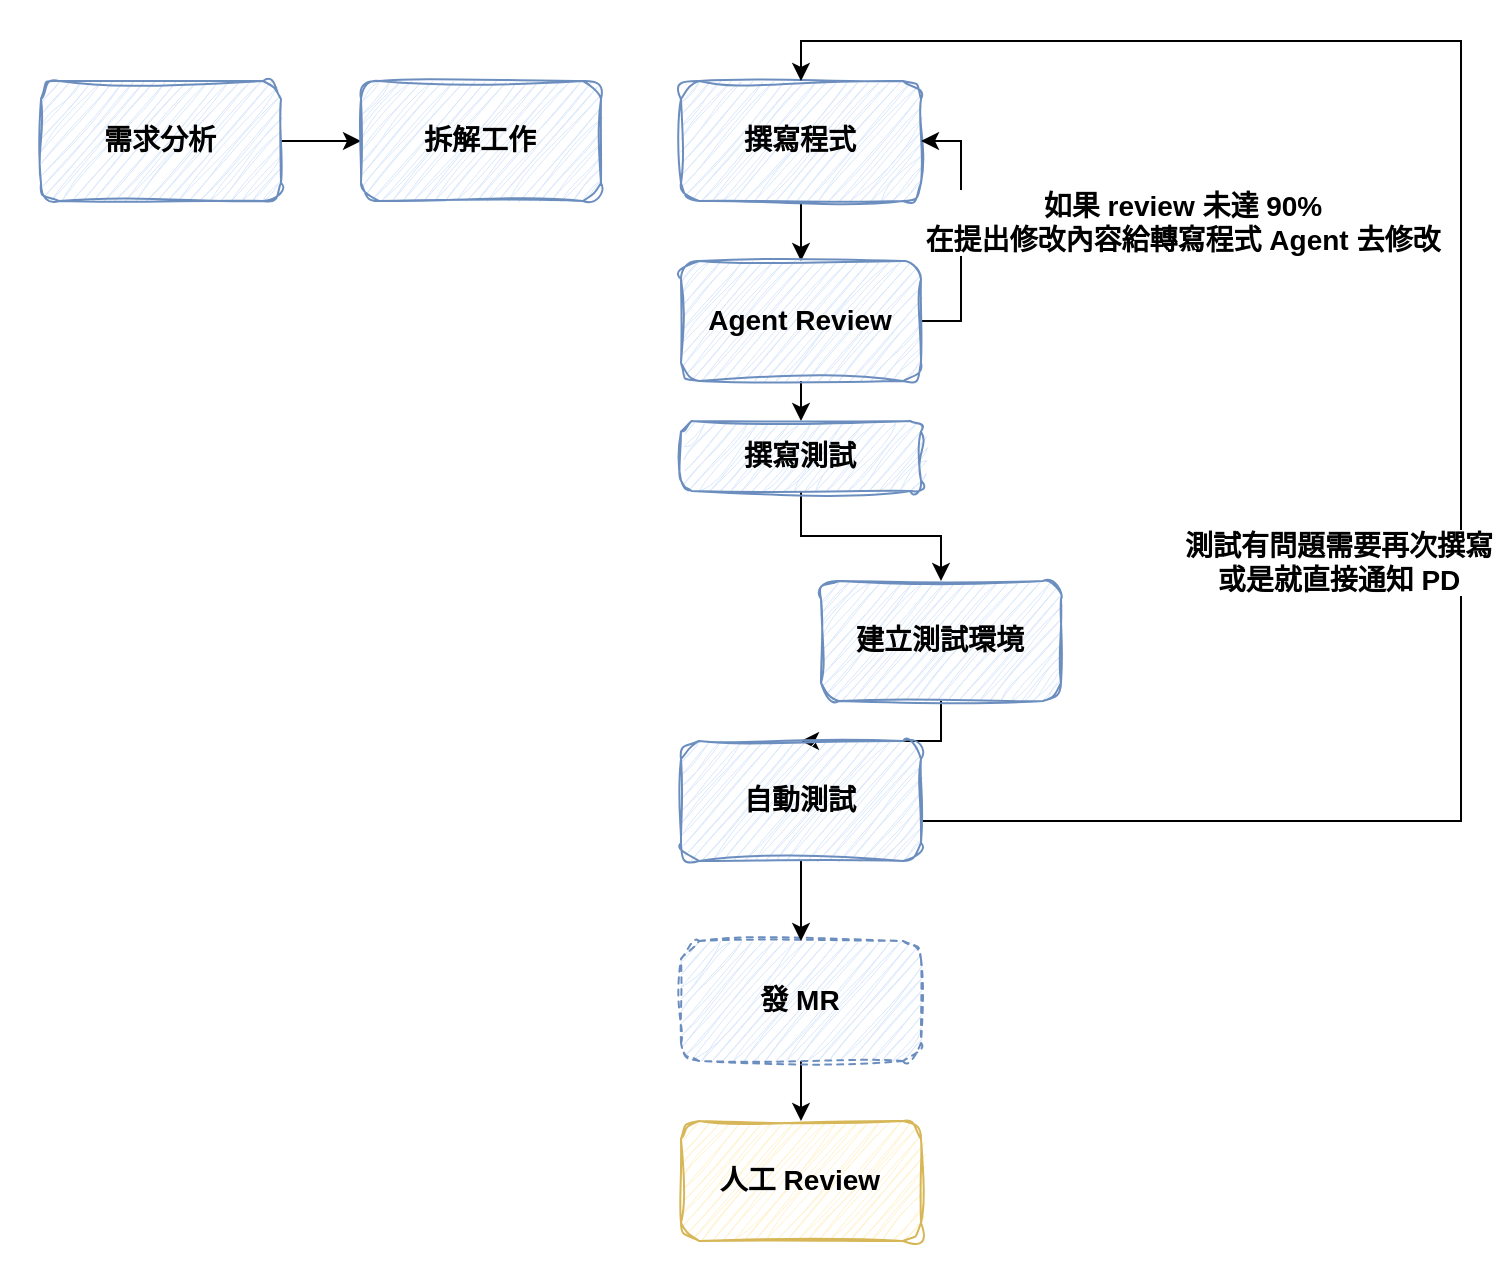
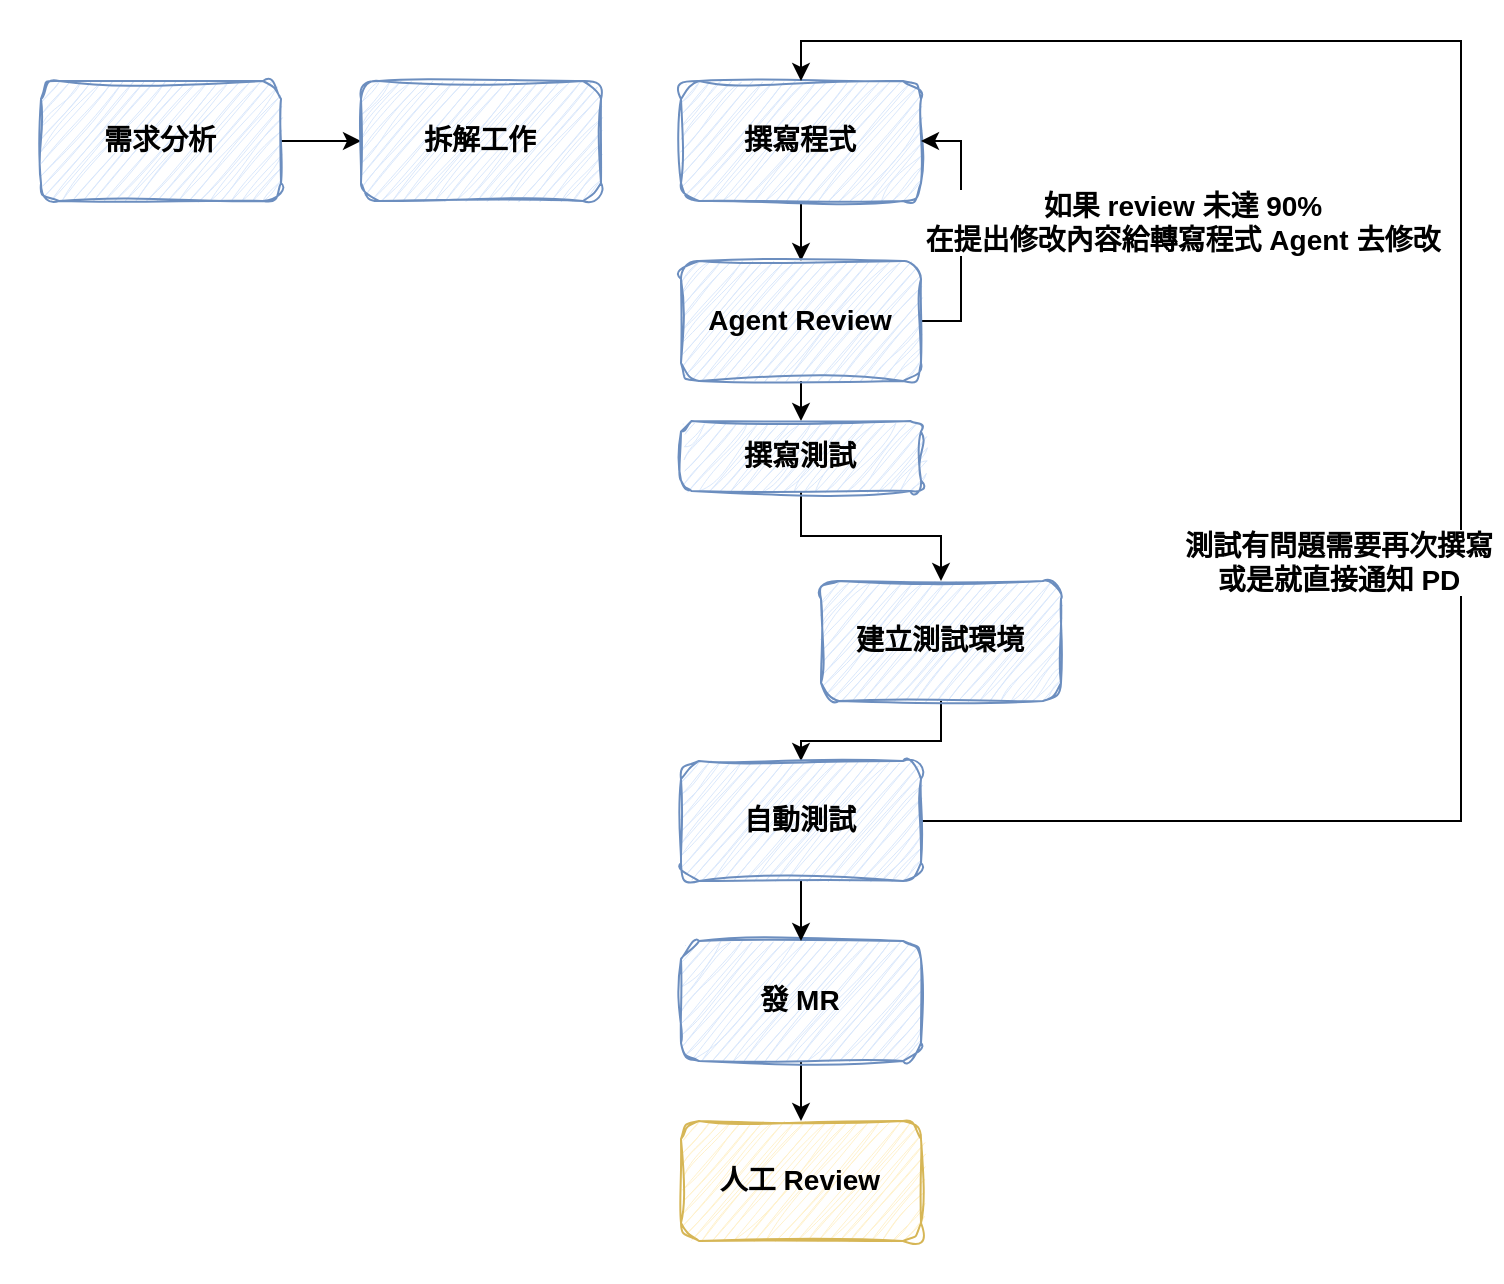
- <mxCell id="19" value="自動測試" style="rounded=1;whiteSpace=wrap;html=1;fontSize=14;fontStyle=1;sketch=1;curveFitting=1;jiggle=2;fillColor=#dae8fc;strokeColor=#6c8ebf;" vertex="1" parent="1"><mxGeometry x="340" y="370" width="120" height="60" as="geometry" /></mxCell>
+ <mxCell id="19" value="自動測試" style="rounded=1;whiteSpace=wrap;html=1;fontSize=14;fontStyle=1;sketch=1;curveFitting=1;jiggle=2;fillColor=#dae8fc;strokeColor=#6c8ebf;" vertex="1" parent="1"><mxGeometry x="340" y="380" width="120" height="60" as="geometry" /></mxCell>
- <mxCell id="14" value="發 MR" style="rounded=1;whiteSpace=wrap;html=1;fontSize=14;fontStyle=1;sketch=1;curveFitting=1;jiggle=2;fillColor=#dae8fc;strokeColor=#6c8ebf;dashed=1;" vertex="1" parent="1"><mxGeometry x="340" y="470" width="120" height="60" as="geometry" /></mxCell>
+ <mxCell id="14" value="發 MR" style="rounded=1;whiteSpace=wrap;html=1;fontSize=14;fontStyle=1;sketch=1;curveFitting=1;jiggle=2;fillColor=#dae8fc;strokeColor=#6c8ebf;" vertex="1" parent="1"><mxGeometry x="340" y="470" width="120" height="60" as="geometry" /></mxCell>
